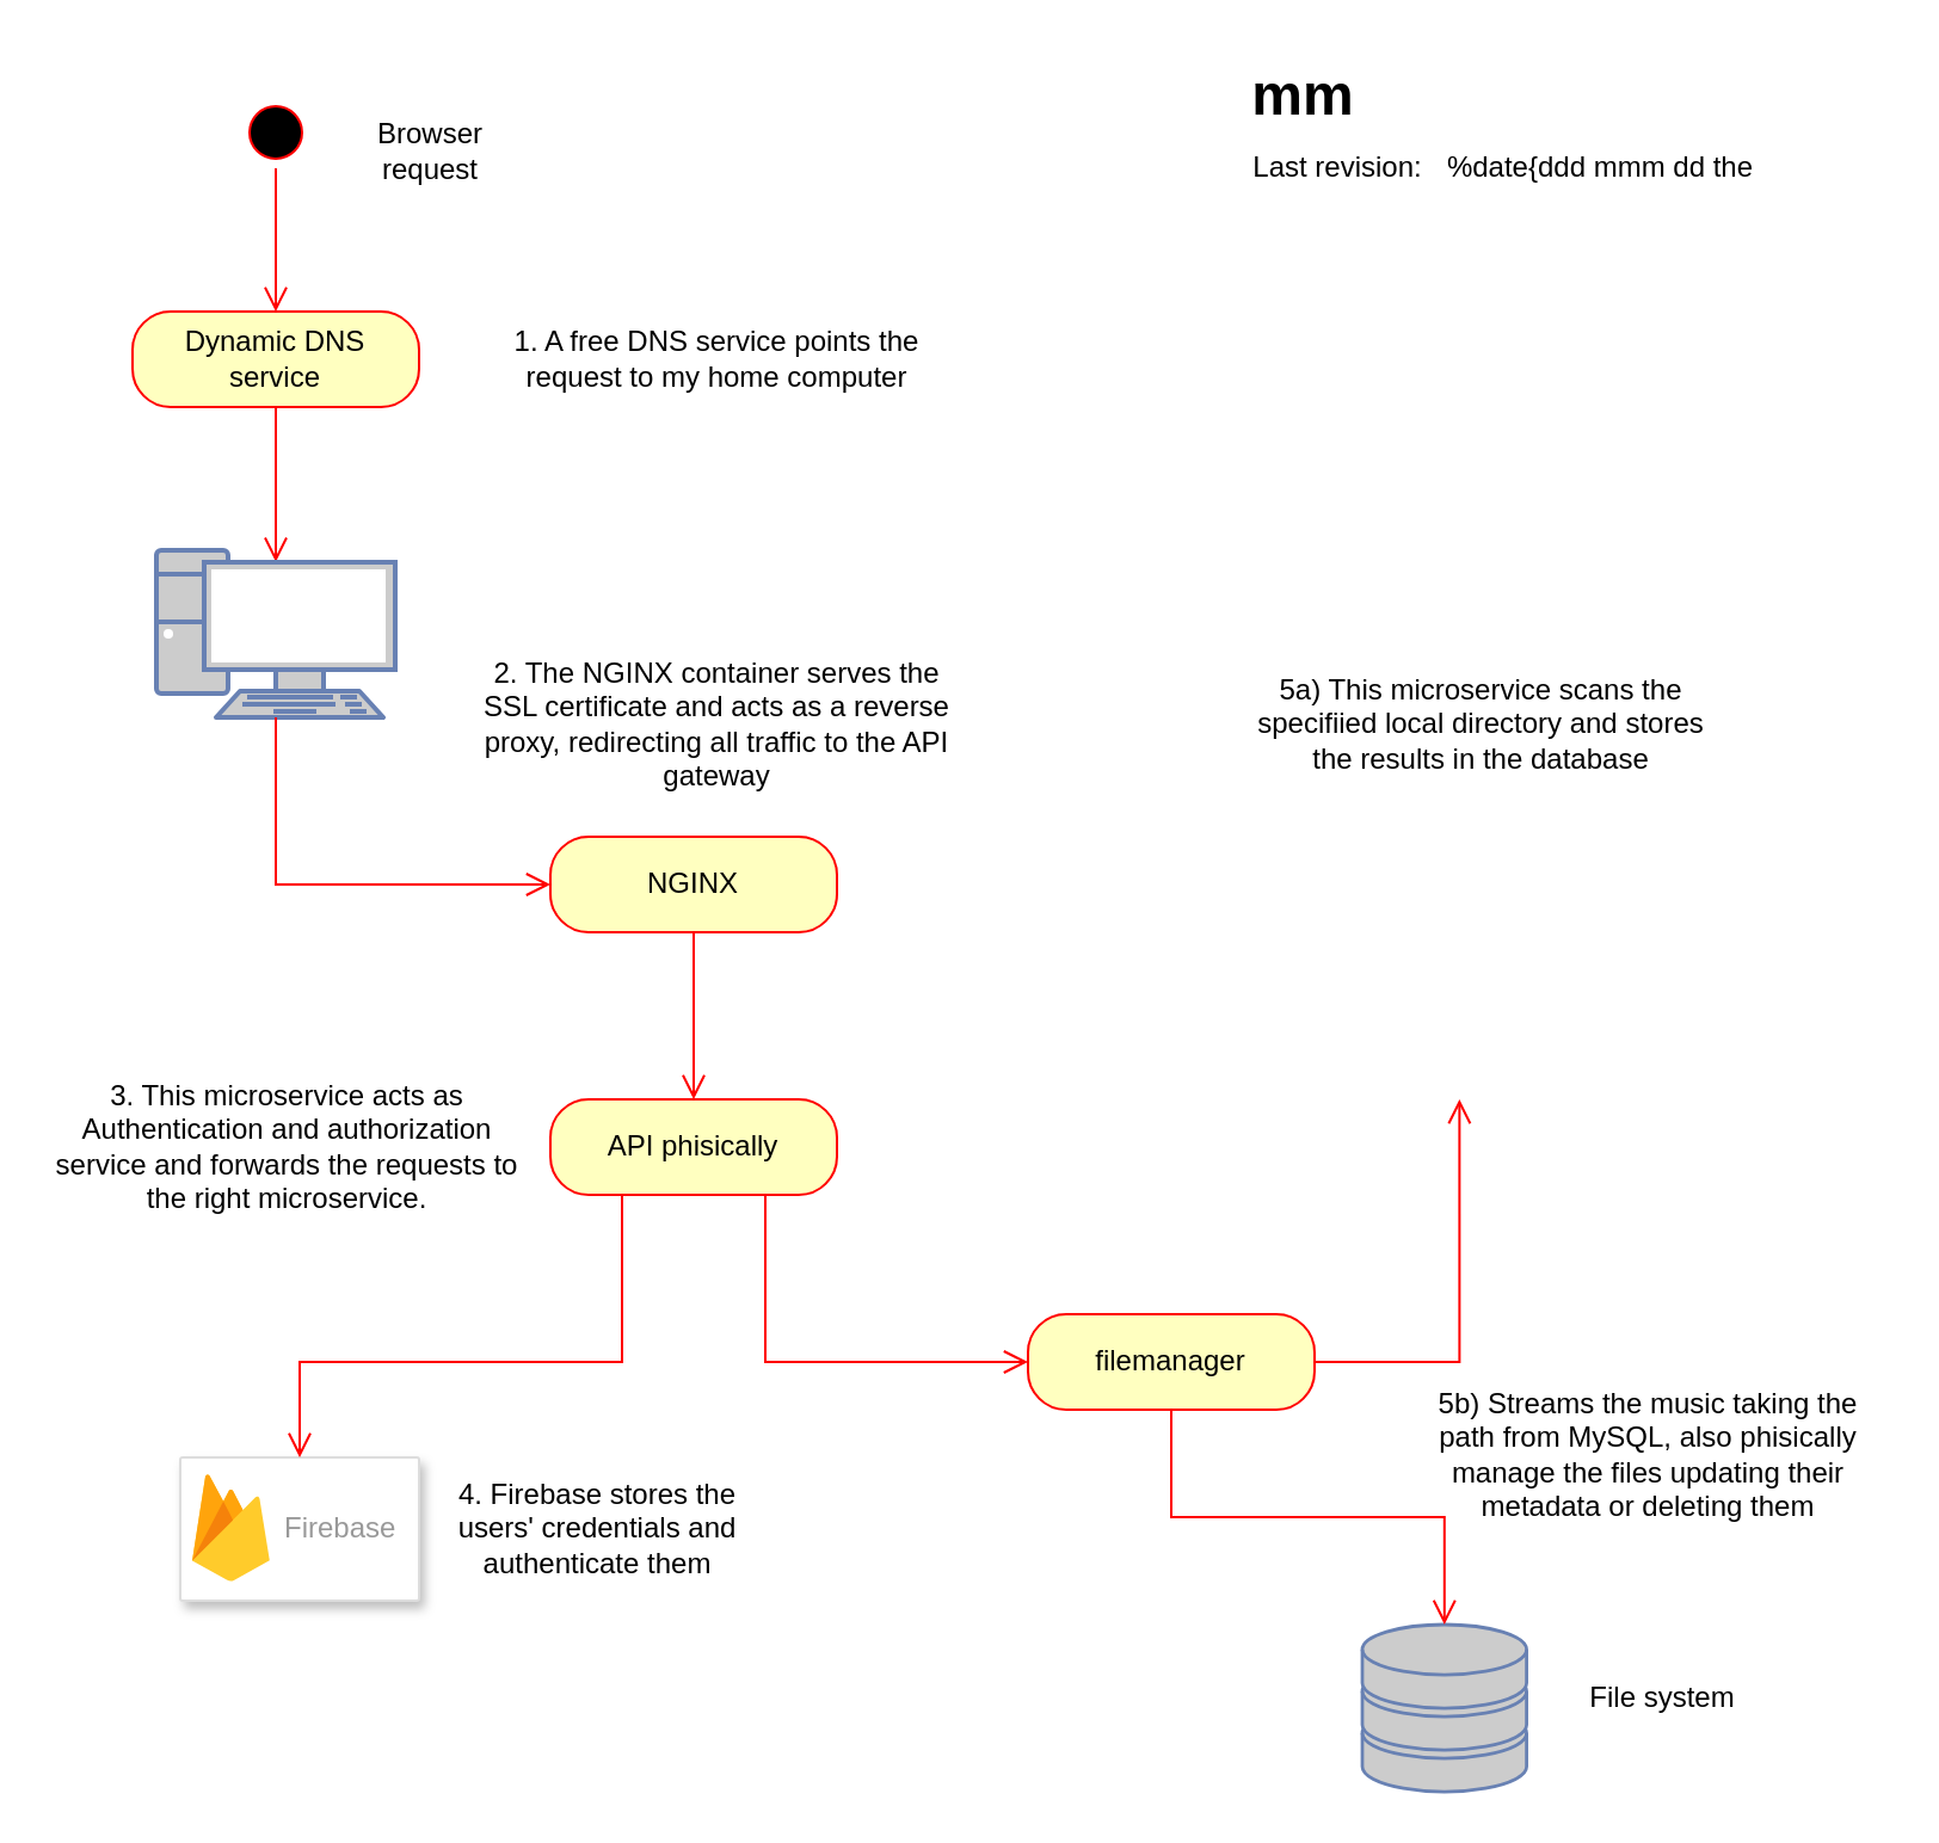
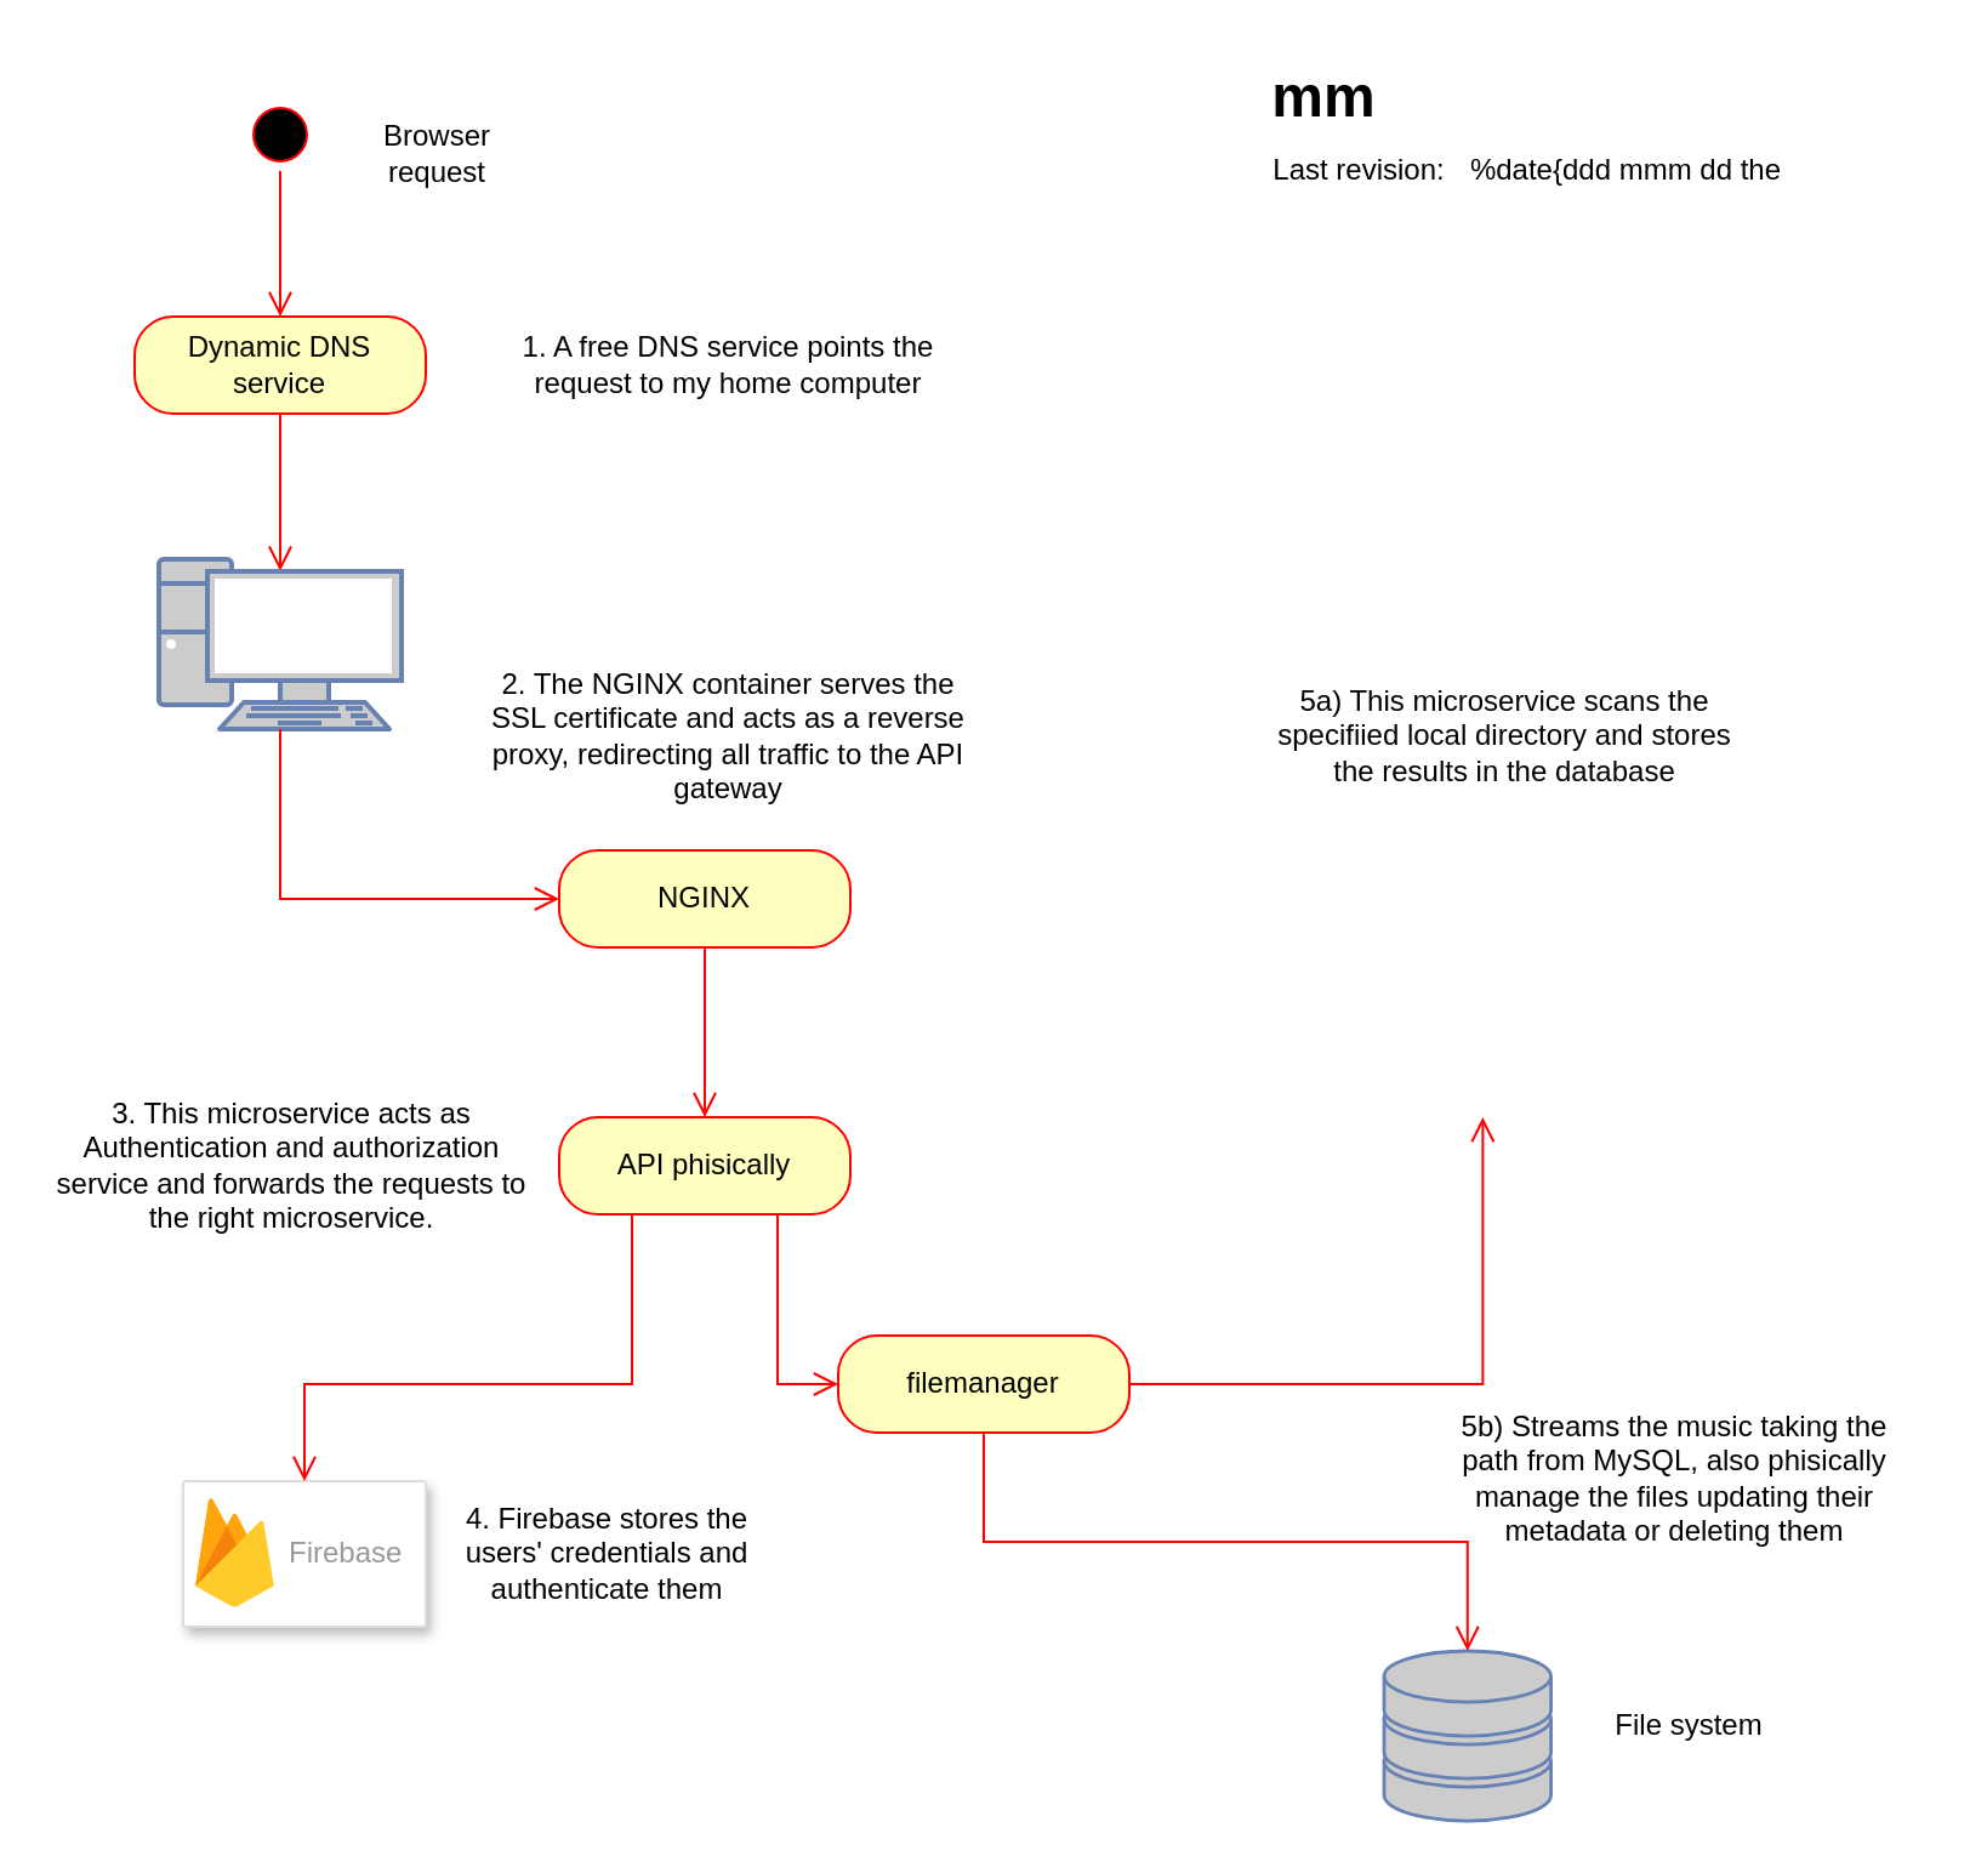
- <mxCell id="18" value="filemanager" style="rounded=1;whiteSpace=wrap;html=1;arcSize=40;fontColor=#000000;fillColor=#ffffc0;strokeColor=#ff0000;" parent="1" vertex="1"><mxGeometry x="430" y="550" width="120" height="40" as="geometry" /></mxCell>
+ <mxCell id="18" value="filemanager" style="rounded=1;whiteSpace=wrap;html=1;arcSize=40;fontColor=#000000;fillColor=#ffffc0;strokeColor=#ff0000;" parent="1" vertex="1"><mxGeometry x="345" y="550" width="120" height="40" as="geometry" /></mxCell>
